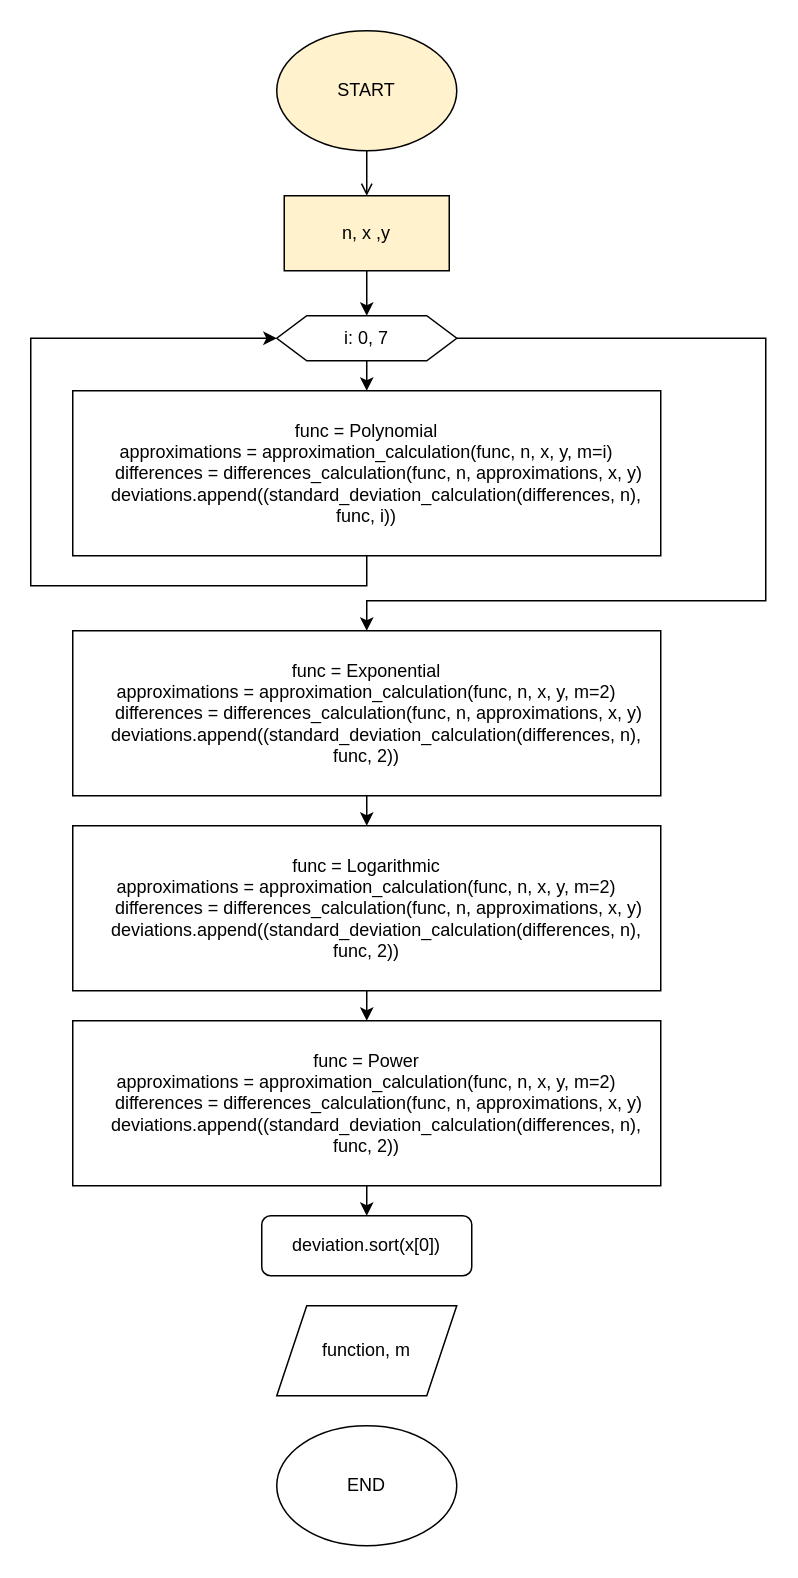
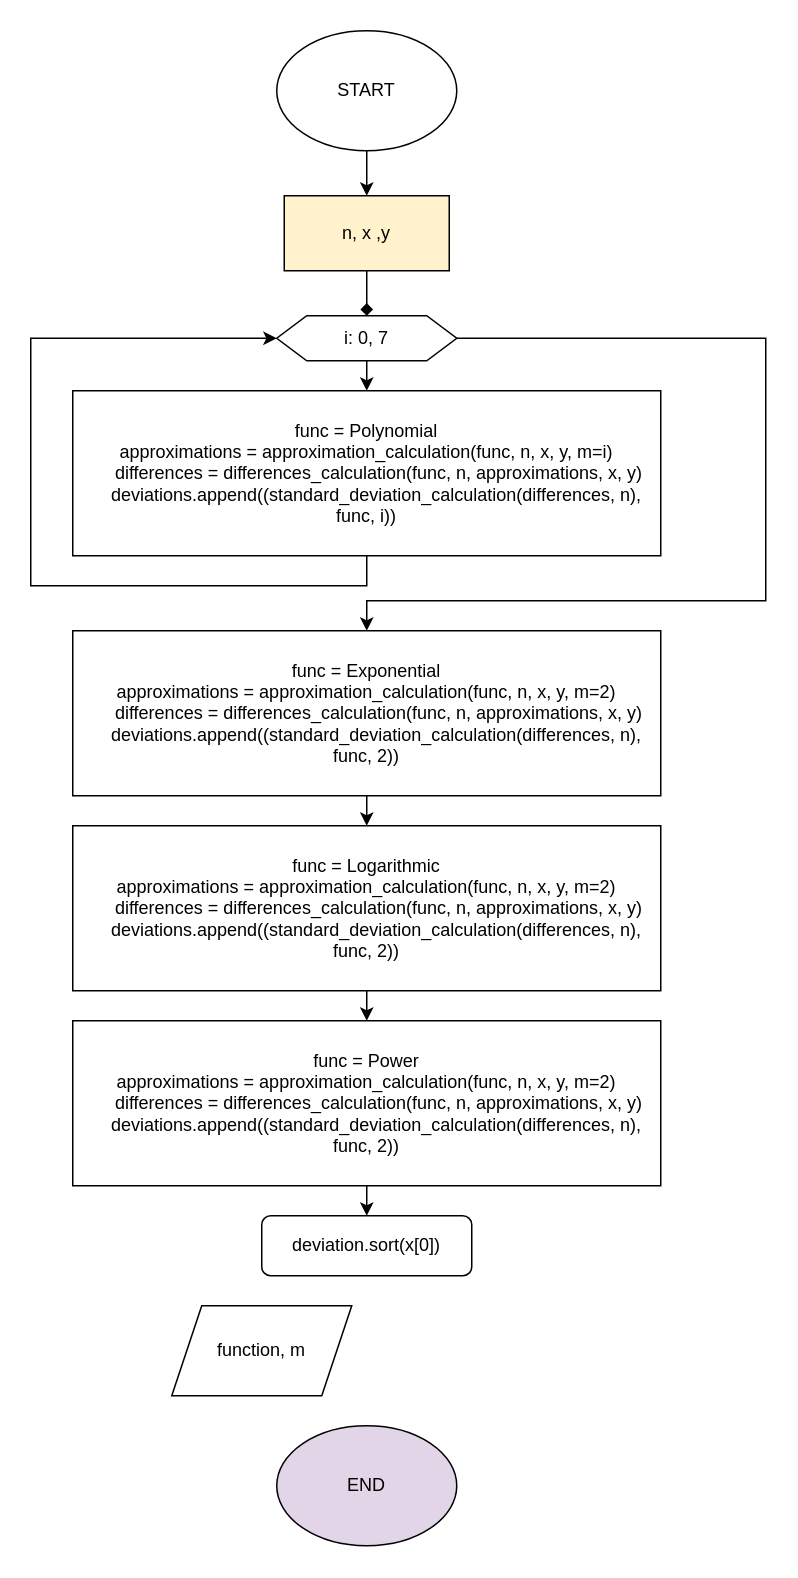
- <mxCell id="19" value="START" style="ellipse;whiteSpace=wrap;html=1;fillColor=#fff2cc;" vertex="1" parent="1"><mxGeometry x="184" y="20" width="120" height="80" as="geometry" /></mxCell>
+ <mxCell id="19" value="START" style="ellipse;whiteSpace=wrap;html=1;" vertex="1" parent="1"><mxGeometry x="184" y="20" width="120" height="80" as="geometry" /></mxCell>
- <mxCell id="18" style="edgeStyle=orthogonalEdgeStyle;rounded=0;orthogonalLoop=1;jettySize=auto;html=1;exitX=0.5;exitY=1;exitDx=0;exitDy=0;entryX=0.5;entryY=0;entryDx=0;entryDy=0;endArrow=open;" edge="1" parent="1" source="19" target="3"><mxGeometry relative="1" as="geometry" /></mxCell>
+ <mxCell id="18" style="edgeStyle=orthogonalEdgeStyle;rounded=0;orthogonalLoop=1;jettySize=auto;html=1;exitX=0.5;exitY=1;exitDx=0;exitDy=0;entryX=0.5;entryY=0;entryDx=0;entryDy=0;" edge="1" parent="1" source="19" target="3"><mxGeometry relative="1" as="geometry" /></mxCell>
- <mxCell id="2" style="edgeStyle=orthogonalEdgeStyle;rounded=0;orthogonalLoop=1;jettySize=auto;html=1;exitX=0.5;exitY=1;exitDx=0;exitDy=0;entryX=0.5;entryY=0;entryDx=0;entryDy=0;" parent="1" source="3" target="6" edge="1"><mxGeometry relative="1" as="geometry" /></mxCell>
+ <mxCell id="2" style="edgeStyle=orthogonalEdgeStyle;rounded=0;orthogonalLoop=1;jettySize=auto;html=1;exitX=0.5;exitY=1;exitDx=0;exitDy=0;entryX=0.5;entryY=0;entryDx=0;entryDy=0;endArrow=diamond;" parent="1" source="3" target="6" edge="1"><mxGeometry relative="1" as="geometry" /></mxCell>
- <mxCell id="16" value="function, m" style="shape=parallelogram;perimeter=parallelogramPerimeter;whiteSpace=wrap;html=1;fixedSize=1;" vertex="1" parent="1"><mxGeometry x="184" y="870" width="120" height="60" as="geometry" /></mxCell>
+ <mxCell id="16" value="function, m" style="shape=parallelogram;perimeter=parallelogramPerimeter;whiteSpace=wrap;html=1;fixedSize=1;" vertex="1" parent="1"><mxGeometry x="114" y="870" width="120" height="60" as="geometry" /></mxCell>
- <mxCell id="17" value="END" style="ellipse;whiteSpace=wrap;html=1;" vertex="1" parent="1"><mxGeometry x="184" y="950" width="120" height="80" as="geometry" /></mxCell>
+ <mxCell id="17" value="END" style="ellipse;whiteSpace=wrap;html=1;fillColor=#e1d5e7;" vertex="1" parent="1"><mxGeometry x="184" y="950" width="120" height="80" as="geometry" /></mxCell>
